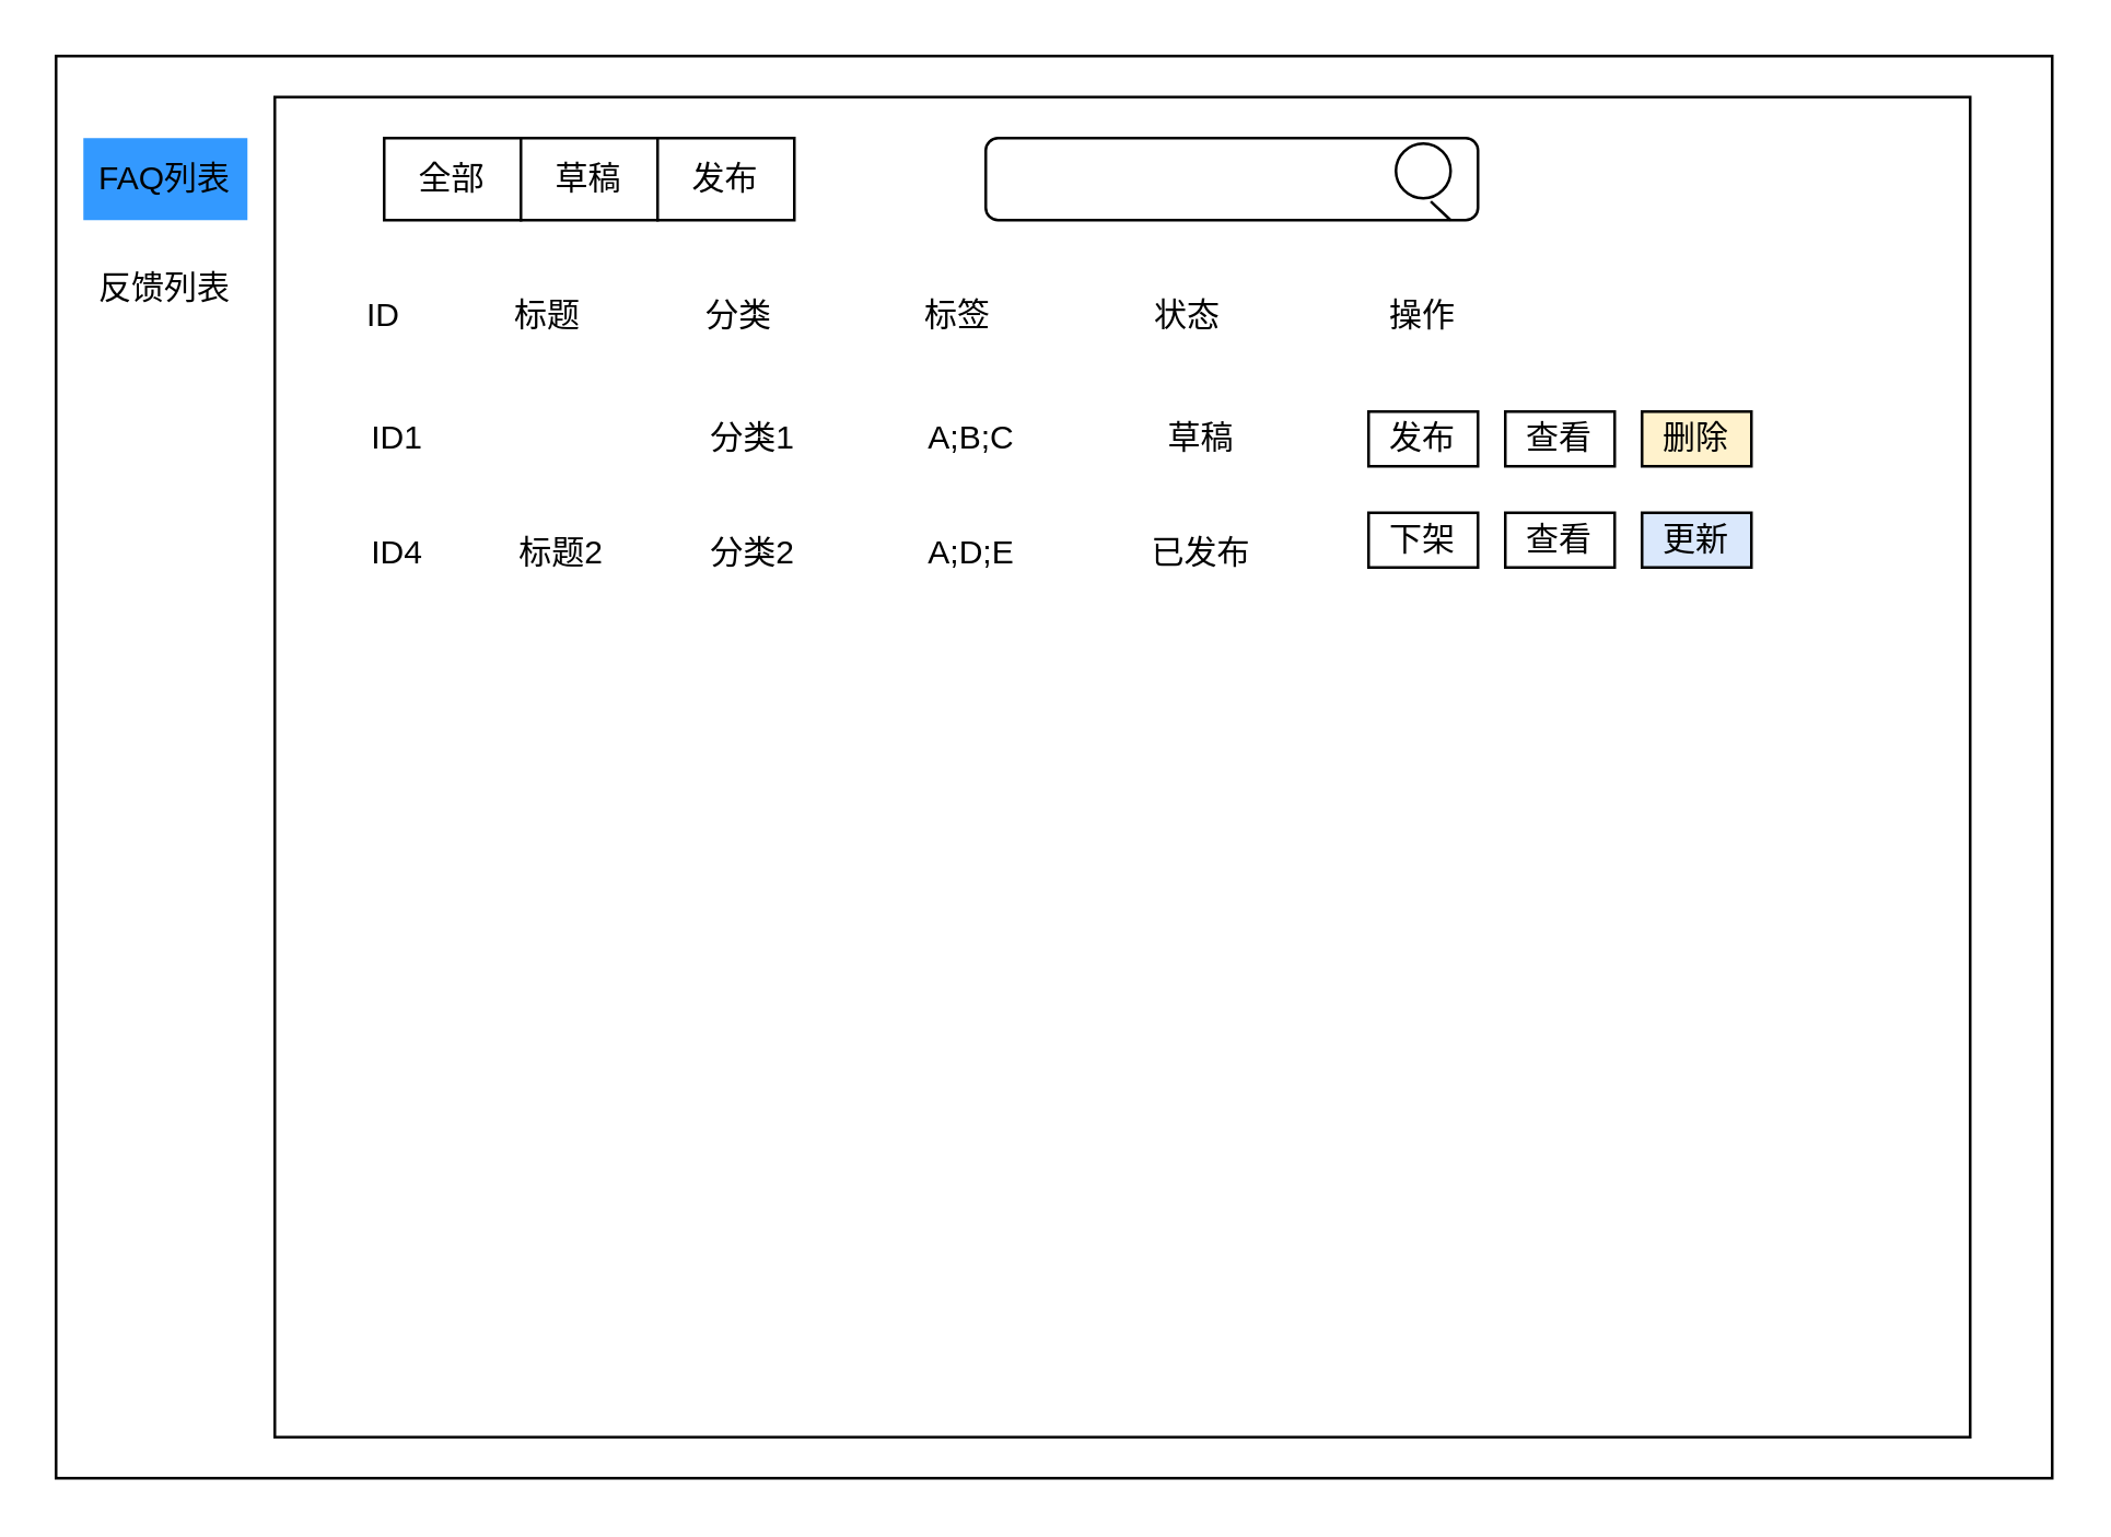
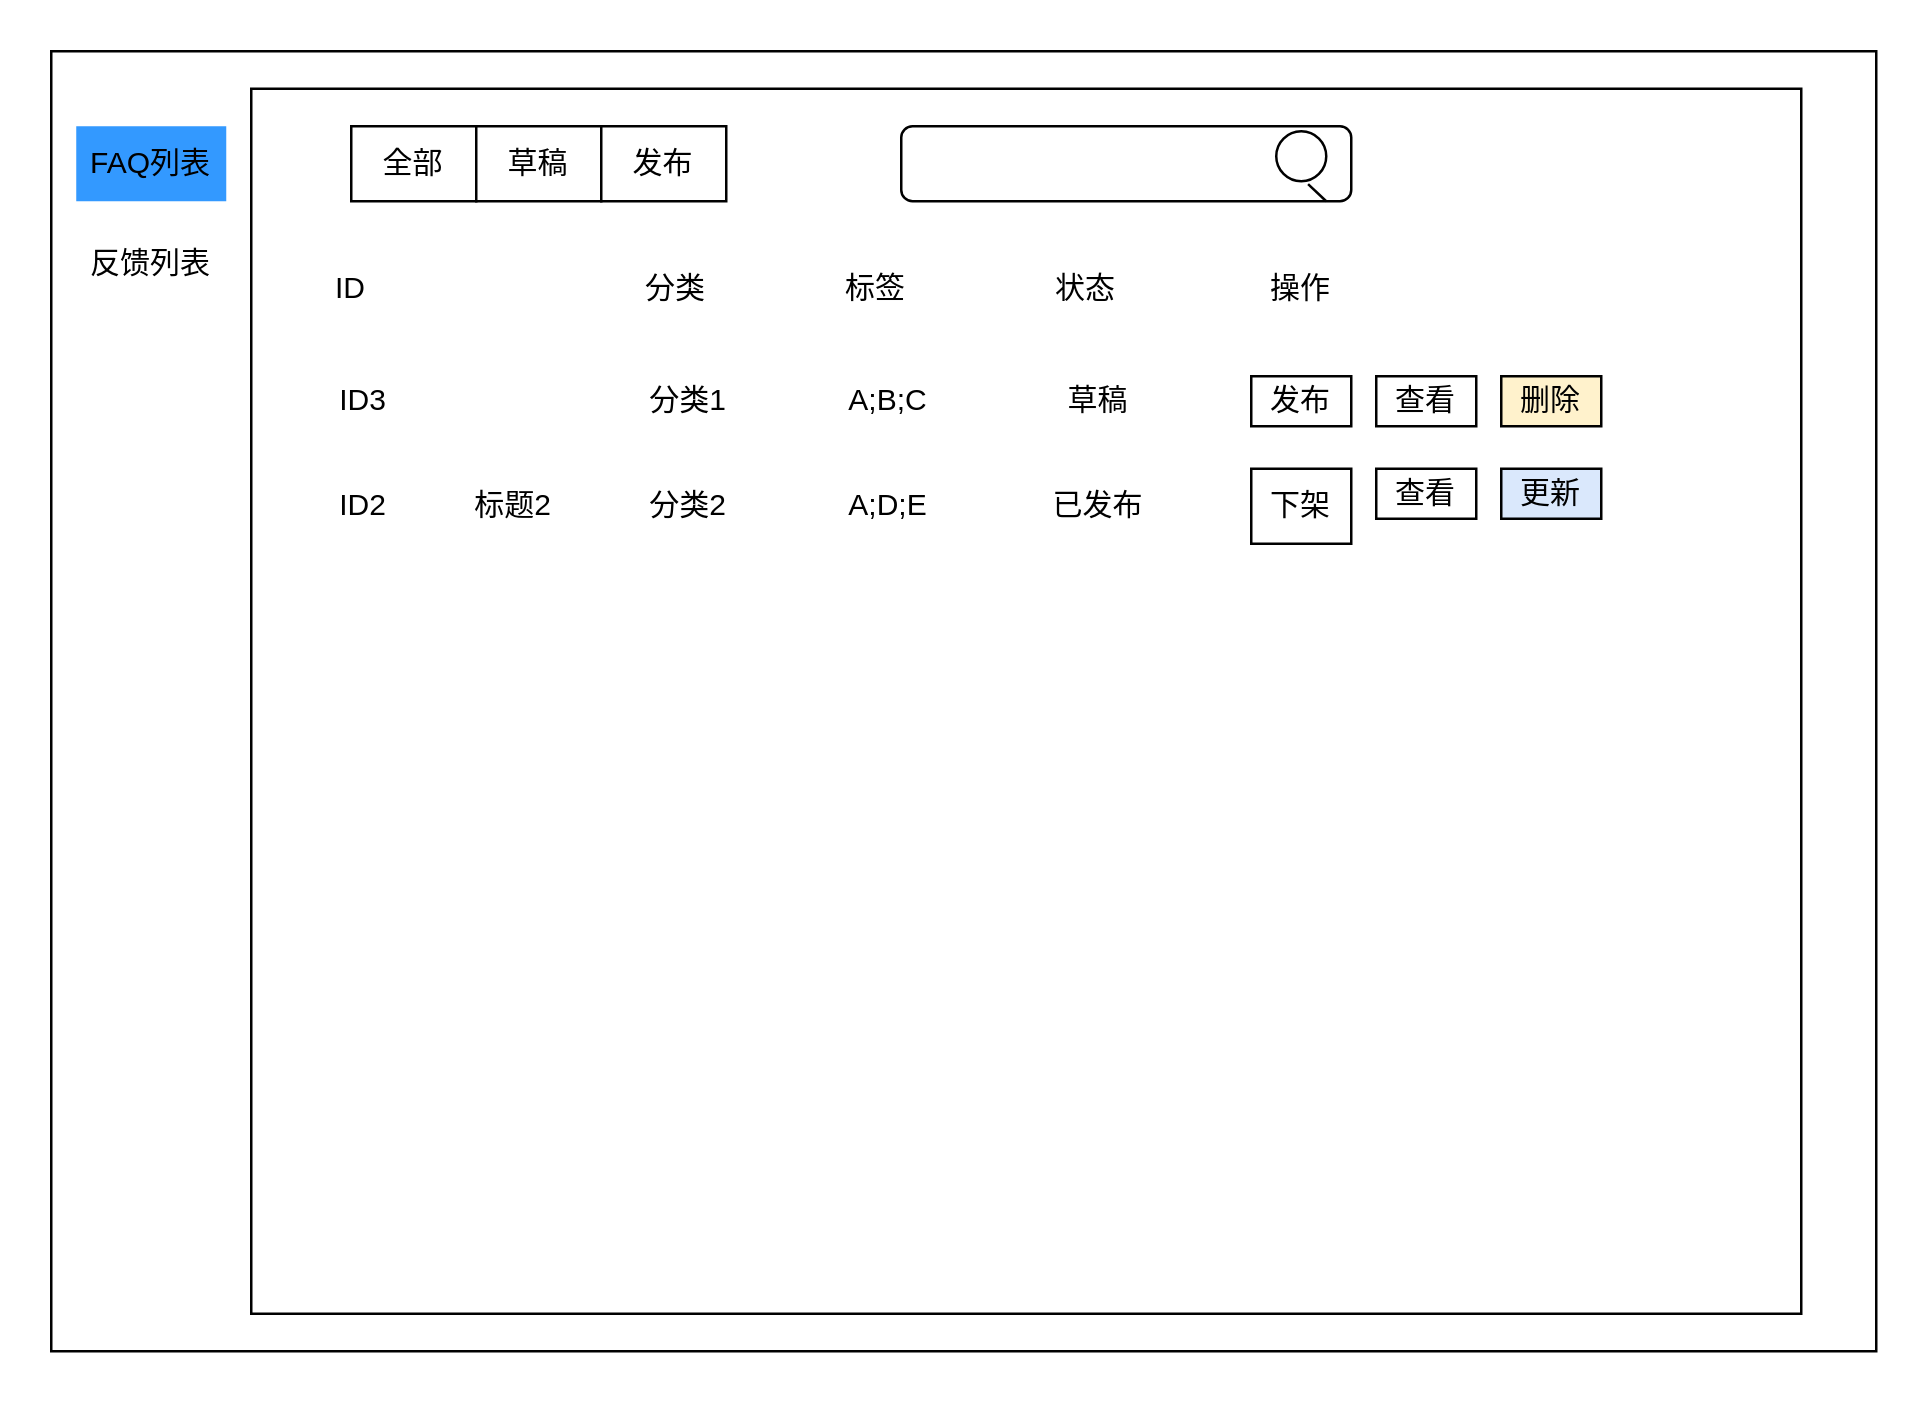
- <mxCell id="13" value="标题" style="text;html=1;align=center;verticalAlign=middle;whiteSpace=wrap;rounded=0;fontFamily=Helvetica;fontSize=12;fontColor=default;" parent="1" vertex="1"><mxGeometry x="170" y="100" width="60" height="30" as="geometry" /></mxCell>
- <mxCell id="17" value="ID1" style="text;html=1;align=center;verticalAlign=middle;whiteSpace=wrap;rounded=0;fontFamily=Helvetica;fontSize=12;fontColor=default;" vertex="1" parent="1"><mxGeometry x="115" y="145" width="60" height="30" as="geometry" /></mxCell>
+ <mxCell id="17" value="ID3" style="text;html=1;align=center;verticalAlign=middle;whiteSpace=wrap;rounded=0;fontFamily=Helvetica;fontSize=12;fontColor=default;" vertex="1" parent="1"><mxGeometry x="115" y="145" width="60" height="30" as="geometry" /></mxCell>
- <mxCell id="31" value="下架" style="rounded=0;whiteSpace=wrap;html=1;" vertex="1" parent="1"><mxGeometry x="500" y="187" width="40" height="20" as="geometry" /></mxCell>
+ <mxCell id="31" value="下架" style="rounded=0;whiteSpace=wrap;html=1;" vertex="1" parent="1"><mxGeometry x="500" y="187" width="40" height="30" as="geometry" /></mxCell>
- <mxCell id="21" value="ID4" style="text;html=1;align=center;verticalAlign=middle;whiteSpace=wrap;rounded=0;fontFamily=Helvetica;fontSize=12;fontColor=default;" vertex="1" parent="1"><mxGeometry x="115" y="187" width="60" height="30" as="geometry" /></mxCell>
+ <mxCell id="21" value="ID2" style="text;html=1;align=center;verticalAlign=middle;whiteSpace=wrap;rounded=0;fontFamily=Helvetica;fontSize=12;fontColor=default;" vertex="1" parent="1"><mxGeometry x="115" y="187" width="60" height="30" as="geometry" /></mxCell>
